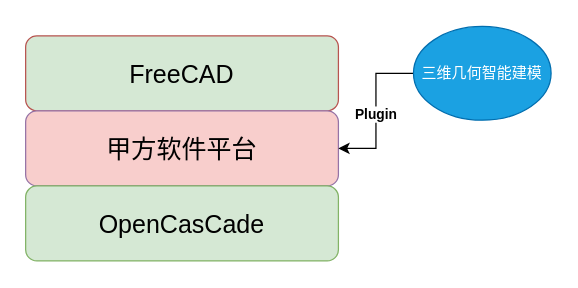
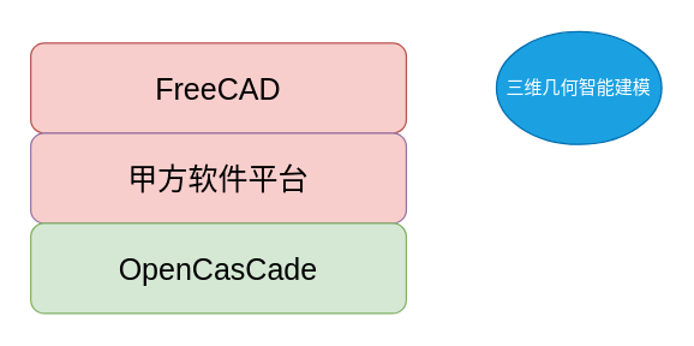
- <mxCell id="2" value="&lt;font style=&quot;font-size: 20px;&quot;&gt;FreeCAD&lt;/font&gt;" style="rounded=1;whiteSpace=wrap;html=1;fillColor=#d5e8d4;strokeColor=#b85450;" vertex="1" parent="1"><mxGeometry x="20" y="28" width="250" height="60" as="geometry" /></mxCell>
+ <mxCell id="2" value="&lt;font style=&quot;font-size: 20px;&quot;&gt;FreeCAD&lt;/font&gt;" style="rounded=1;whiteSpace=wrap;html=1;fillColor=#f8cecc;strokeColor=#b85450;" vertex="1" parent="1"><mxGeometry x="20" y="28" width="250" height="60" as="geometry" /></mxCell>
- <mxCell id="5" style="edgeStyle=orthogonalEdgeStyle;rounded=0;orthogonalLoop=1;jettySize=auto;html=1;exitX=0;exitY=0.5;exitDx=0;exitDy=0;entryX=1;entryY=0.5;entryDx=0;entryDy=0;" edge="1" parent="1" source="7" target="3"><mxGeometry relative="1" as="geometry" /></mxCell>
- <mxCell id="6" value="&lt;b&gt;Plugin&lt;/b&gt;" style="edgeLabel;html=1;align=center;verticalAlign=middle;resizable=0;points=[];" vertex="1" connectable="0" parent="5"><mxGeometry x="0.027" y="-1" relative="1" as="geometry"><mxPoint as="offset" /></mxGeometry></mxCell>
